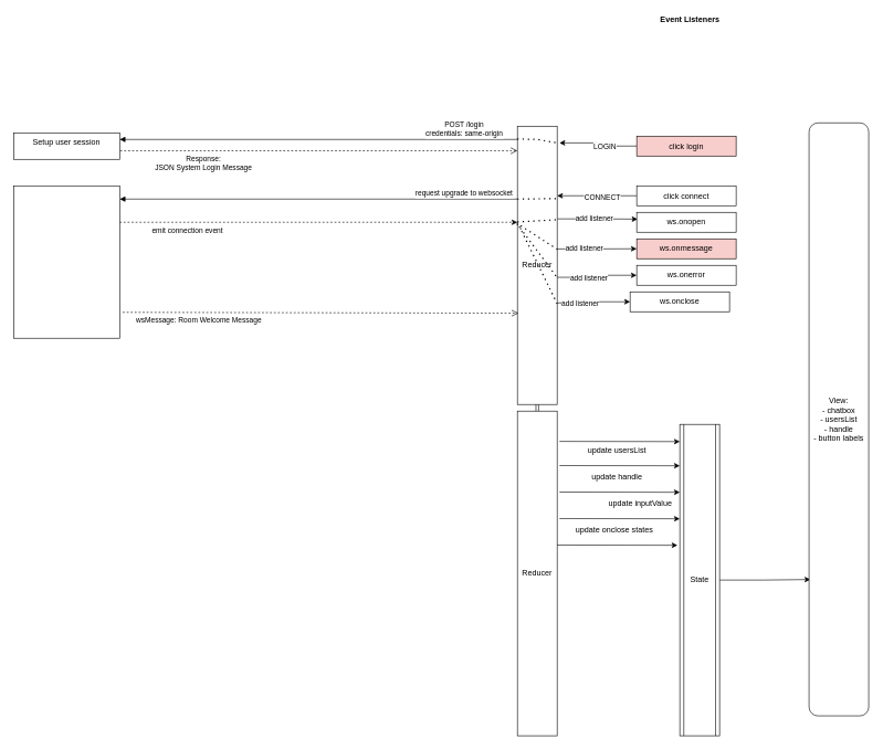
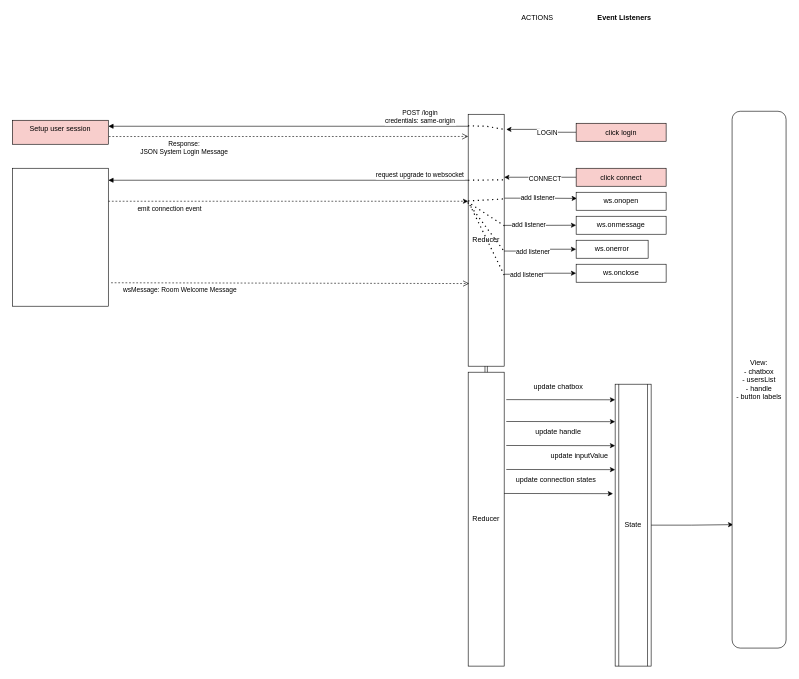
+ <mxCell id="17" value="&lt;div&gt;ACTIONS&lt;/div&gt;" style="text;html=1;align=center;verticalAlign=middle;resizable=0;points=[];autosize=1;strokeColor=none;fillColor=none;" vertex="1" parent="1"><mxGeometry x="860" y="20" width="70" height="20" as="geometry" /></mxCell>
- <mxCell id="23" value="Setup user session&#10;" style="points=[];perimeter=orthogonalPerimeter;rounded=0;shadow=0;strokeWidth=1;" parent="1" vertex="1"><mxGeometry x="20" y="200" width="160" height="40" as="geometry" /></mxCell>
+ <mxCell id="23" value="Setup user session&#10;" style="points=[];perimeter=orthogonalPerimeter;rounded=0;shadow=0;strokeWidth=1;fillColor=#f8cecc;" parent="1" vertex="1"><mxGeometry x="20" y="200" width="160" height="40" as="geometry" /></mxCell>
- <mxCell id="28" value="click connect" style="points=[];perimeter=orthogonalPerimeter;rounded=0;shadow=0;strokeWidth=1;" vertex="1" parent="1"><mxGeometry x="960" y="280" width="150" height="30" as="geometry" /></mxCell>
+ <mxCell id="28" value="click connect" style="points=[];perimeter=orthogonalPerimeter;rounded=0;shadow=0;strokeWidth=1;fillColor=#f8cecc;" vertex="1" parent="1"><mxGeometry x="960" y="280" width="150" height="30" as="geometry" /></mxCell>
- <mxCell id="36" value="ws.onmessage" style="whiteSpace=wrap;html=1;rounded=0;shadow=0;strokeWidth=1;fillColor=#f8cecc;" vertex="1" parent="1"><mxGeometry x="960" y="360" width="150" height="30" as="geometry" /></mxCell>
+ <mxCell id="36" value="ws.onmessage" style="whiteSpace=wrap;html=1;rounded=0;shadow=0;strokeWidth=1;" vertex="1" parent="1"><mxGeometry x="960" y="360" width="150" height="30" as="geometry" /></mxCell>
- <mxCell id="37" value="ws.onerror" style="whiteSpace=wrap;html=1;rounded=0;shadow=0;strokeWidth=1;" vertex="1" parent="1"><mxGeometry x="960" y="400" width="150" height="30" as="geometry" /></mxCell>
+ <mxCell id="37" value="ws.onerror" style="whiteSpace=wrap;html=1;rounded=0;shadow=0;strokeWidth=1;" vertex="1" parent="1"><mxGeometry x="960" y="400" width="120" height="30" as="geometry" /></mxCell>
- <mxCell id="38" value="ws.onclose" style="whiteSpace=wrap;html=1;rounded=0;shadow=0;strokeWidth=1;" vertex="1" parent="1"><mxGeometry x="950" y="440" width="150" height="30" as="geometry" /></mxCell>
+ <mxCell id="38" value="ws.onclose" style="whiteSpace=wrap;html=1;rounded=0;shadow=0;strokeWidth=1;" vertex="1" parent="1"><mxGeometry x="960" y="440" width="150" height="30" as="geometry" /></mxCell>
+ <mxCell id="19" value="update chatbox" style="text;html=1;align=center;verticalAlign=middle;resizable=0;points=[];autosize=1;strokeColor=none;fillColor=none;" vertex="1" parent="1"><mxGeometry x="885" y="633.53" width="90" height="20" as="geometry" /></mxCell>
- <mxCell id="47" value="update usersList" style="text;html=1;align=center;verticalAlign=middle;resizable=0;points=[];autosize=1;strokeColor=none;fillColor=none;" vertex="1" parent="1"><mxGeometry x="885" y="670" width="90" height="20" as="geometry" /></mxCell>
- <mxCell id="45" value="update onclose states" style="text;html=1;align=center;verticalAlign=middle;resizable=0;points=[];autosize=1;strokeColor=none;fillColor=none;" vertex="1" parent="1"><mxGeometry x="861.46" y="790" width="130" height="20" as="geometry" /></mxCell>
+ <mxCell id="45" value="update connection states" style="text;html=1;align=center;verticalAlign=middle;resizable=0;points=[];autosize=1;strokeColor=none;fillColor=none;" vertex="1" parent="1"><mxGeometry x="861.46" y="790" width="130" height="20" as="geometry" /></mxCell>
